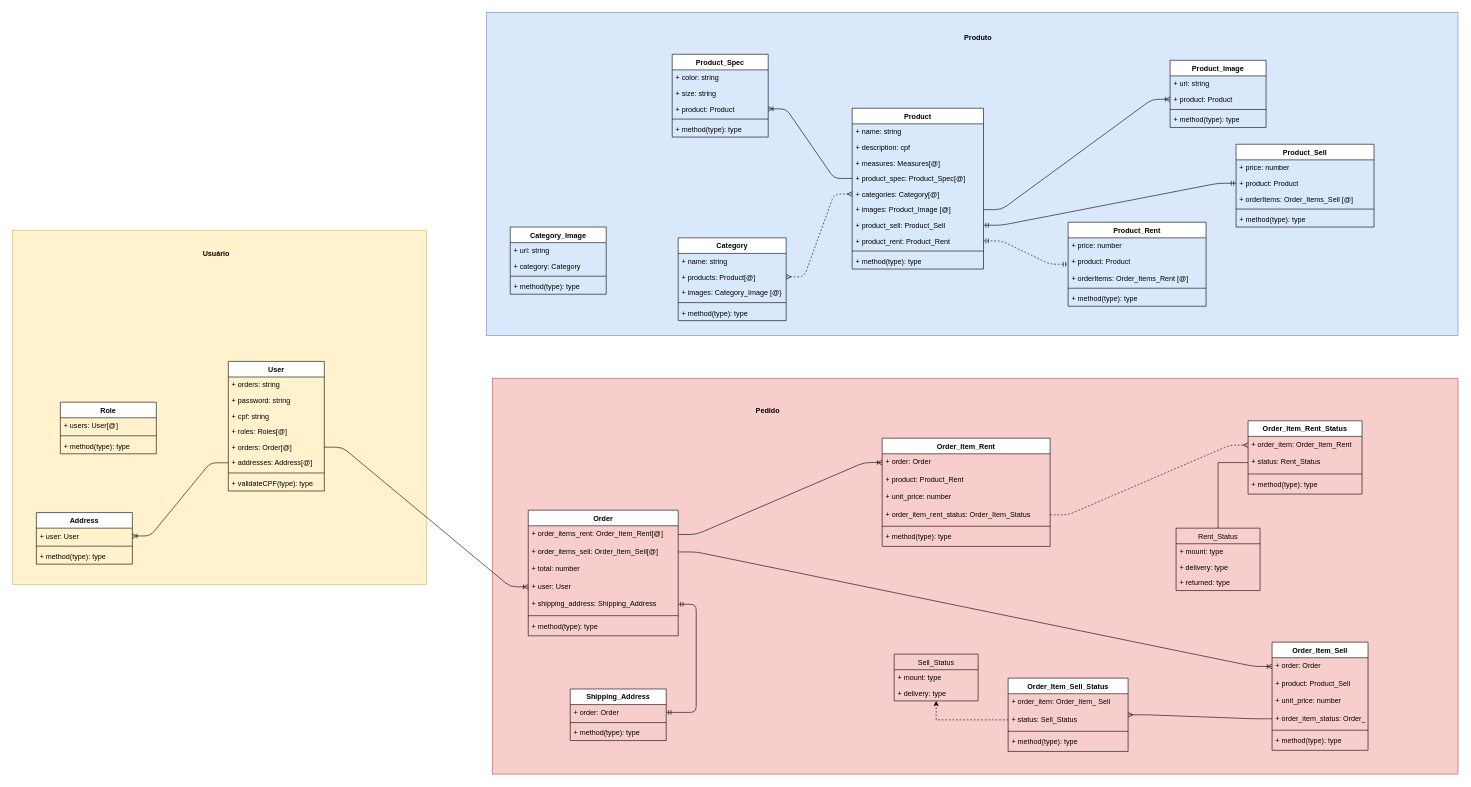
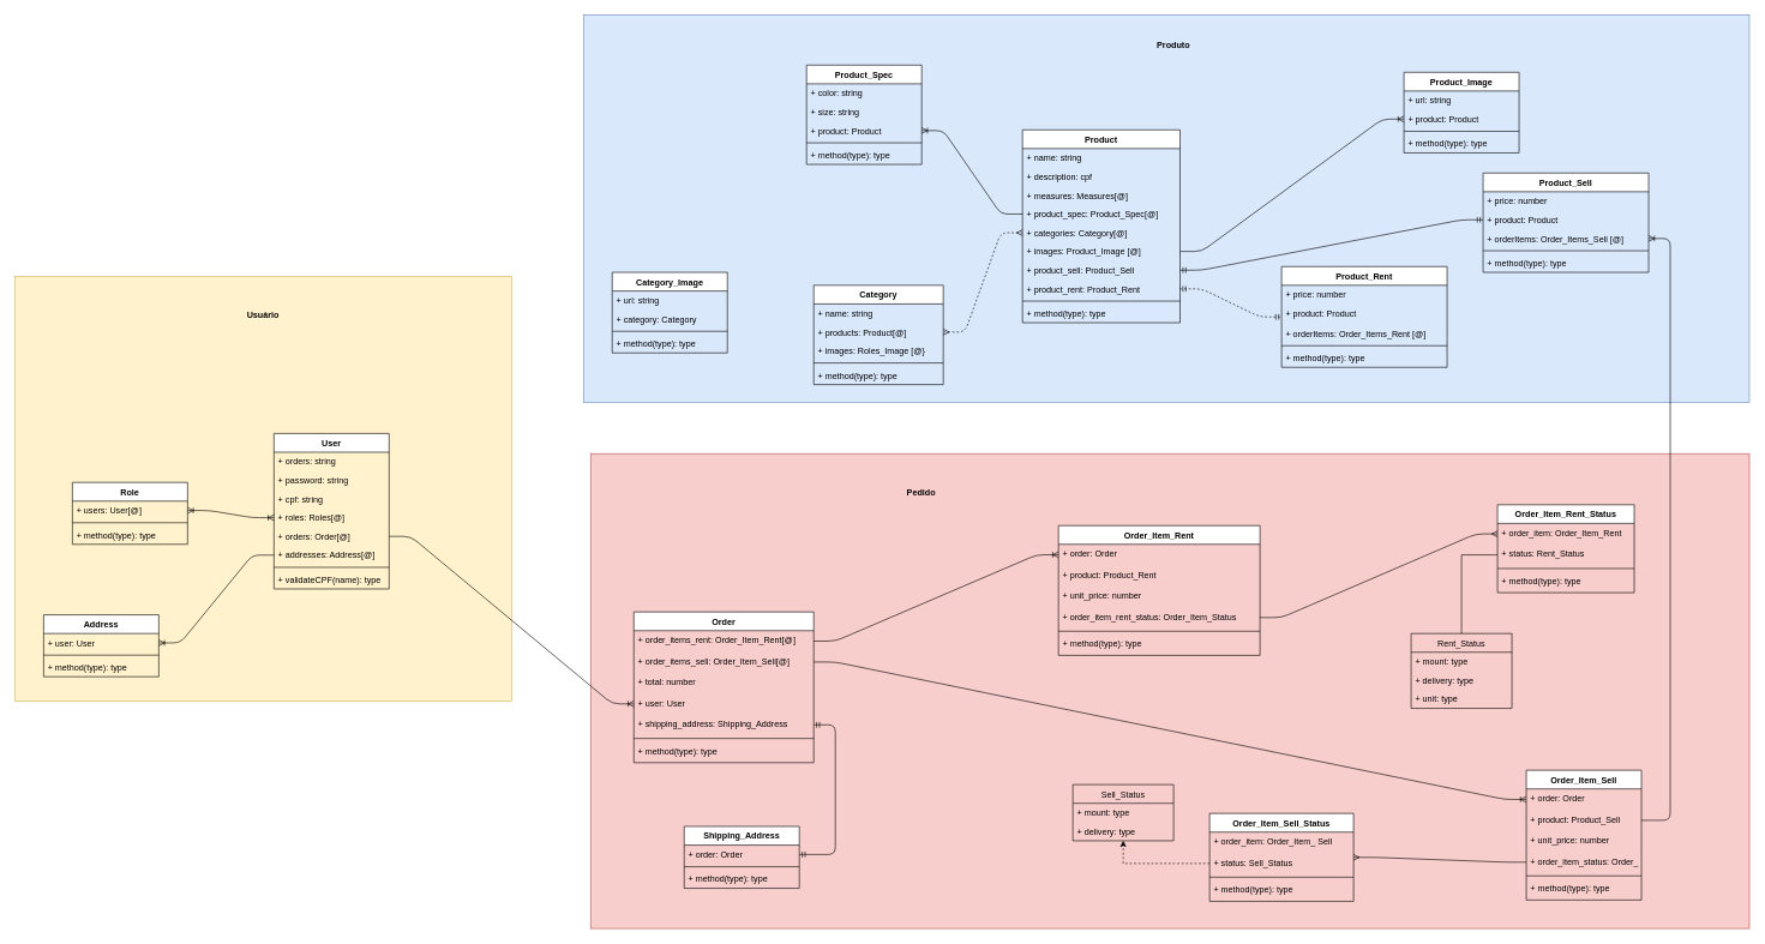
+ <mxCell id="82" value="" style="edgeStyle=entityRelationEdgeStyle;fontSize=12;html=1;endArrow=ERoneToMany;" parent="1" source="100" target="36" edge="1"><mxGeometry width="100" height="100" relative="1" as="geometry"><mxPoint x="1860" y="700" as="sourcePoint" /><mxPoint x="1960" y="600" as="targetPoint" /></mxGeometry></mxCell>
- <mxCell id="4" value="Usuário" style="text;html=1;strokeColor=none;fillColor=none;align=center;verticalAlign=middle;whiteSpace=wrap;rounded=0;fontStyle=1" parent="3" vertex="1"><mxGeometry x="324.138" y="26.596" width="31.724" height="21.892" as="geometry" /></mxCell>
+ <mxCell id="4" value="Usuário" style="text;html=1;strokeColor=none;fillColor=none;align=center;verticalAlign=middle;whiteSpace=wrap;rounded=0;fontStyle=1" parent="3" vertex="1"><mxGeometry x="329.138" y="41.596" width="31.724" height="21.892" as="geometry" /></mxCell>
- <mxCell id="56" value="+ images: Category_Image [@}" style="text;strokeColor=none;fillColor=none;align=left;verticalAlign=top;spacingLeft=4;spacingRight=4;overflow=hidden;rotatable=0;points=[[0,0.5],[1,0.5]];portConstraint=eastwest;" parent="53" vertex="1"><mxGeometry y="78" width="180" height="26" as="geometry" /></mxCell>
+ <mxCell id="56" value="+ images: Roles_Image [@}" style="text;strokeColor=none;fillColor=none;align=left;verticalAlign=top;spacingLeft=4;spacingRight=4;overflow=hidden;rotatable=0;points=[[0,0.5],[1,0.5]];portConstraint=eastwest;" parent="53" vertex="1"><mxGeometry y="78" width="180" height="26" as="geometry" /></mxCell>
+ <mxCell id="76" value="" style="edgeStyle=entityRelationEdgeStyle;fontSize=12;html=1;endArrow=ERoneToMany;startArrow=ERoneToMany;" parent="1" source="13" target="73" edge="1"><mxGeometry width="100" height="100" relative="1" as="geometry"><mxPoint x="760" y="650" as="sourcePoint" /><mxPoint x="860" y="550" as="targetPoint" /></mxGeometry></mxCell>
- <mxCell id="117" value="" style="edgeStyle=entityRelationEdgeStyle;fontSize=12;html=1;endArrow=ERmany;dashed=1;" parent="1" source="109" target="113" edge="1"><mxGeometry x="-800" y="770" width="100" height="100" as="geometry"><mxPoint x="1370" y="1127.797" as="sourcePoint" /><mxPoint x="1430" y="1183.729" as="targetPoint" /></mxGeometry></mxCell>
+ <mxCell id="117" value="" style="edgeStyle=entityRelationEdgeStyle;fontSize=12;html=1;endArrow=ERmany;" parent="1" source="109" target="113" edge="1"><mxGeometry x="-800" y="770" width="100" height="100" as="geometry"><mxPoint x="1370" y="1127.797" as="sourcePoint" /><mxPoint x="1430" y="1183.729" as="targetPoint" /></mxGeometry></mxCell>
- <mxCell id="17" value="+ validateCPF(type): type" style="text;strokeColor=none;fillColor=none;align=left;verticalAlign=top;spacingLeft=4;spacingRight=4;overflow=hidden;rotatable=0;points=[[0,0.5],[1,0.5]];portConstraint=eastwest;" parent="9" vertex="1"><mxGeometry y="190" width="160" height="26" as="geometry" /></mxCell>
+ <mxCell id="17" value="+ validateCPF(name): type" style="text;strokeColor=none;fillColor=none;align=left;verticalAlign=top;spacingLeft=4;spacingRight=4;overflow=hidden;rotatable=0;points=[[0,0.5],[1,0.5]];portConstraint=eastwest;" parent="9" vertex="1"><mxGeometry y="190" width="160" height="26" as="geometry" /></mxCell>
- <mxCell id="123" value="+ returned: type" style="text;strokeColor=none;fillColor=none;align=left;verticalAlign=top;spacingLeft=4;spacingRight=4;overflow=hidden;rotatable=0;points=[[0,0.5],[1,0.5]];portConstraint=eastwest;" parent="120" vertex="1"><mxGeometry y="78" width="140" height="26" as="geometry" /></mxCell>
+ <mxCell id="123" value="+ unit: type" style="text;strokeColor=none;fillColor=none;align=left;verticalAlign=top;spacingLeft=4;spacingRight=4;overflow=hidden;rotatable=0;points=[[0,0.5],[1,0.5]];portConstraint=eastwest;" parent="120" vertex="1"><mxGeometry y="78" width="140" height="26" as="geometry" /></mxCell>
